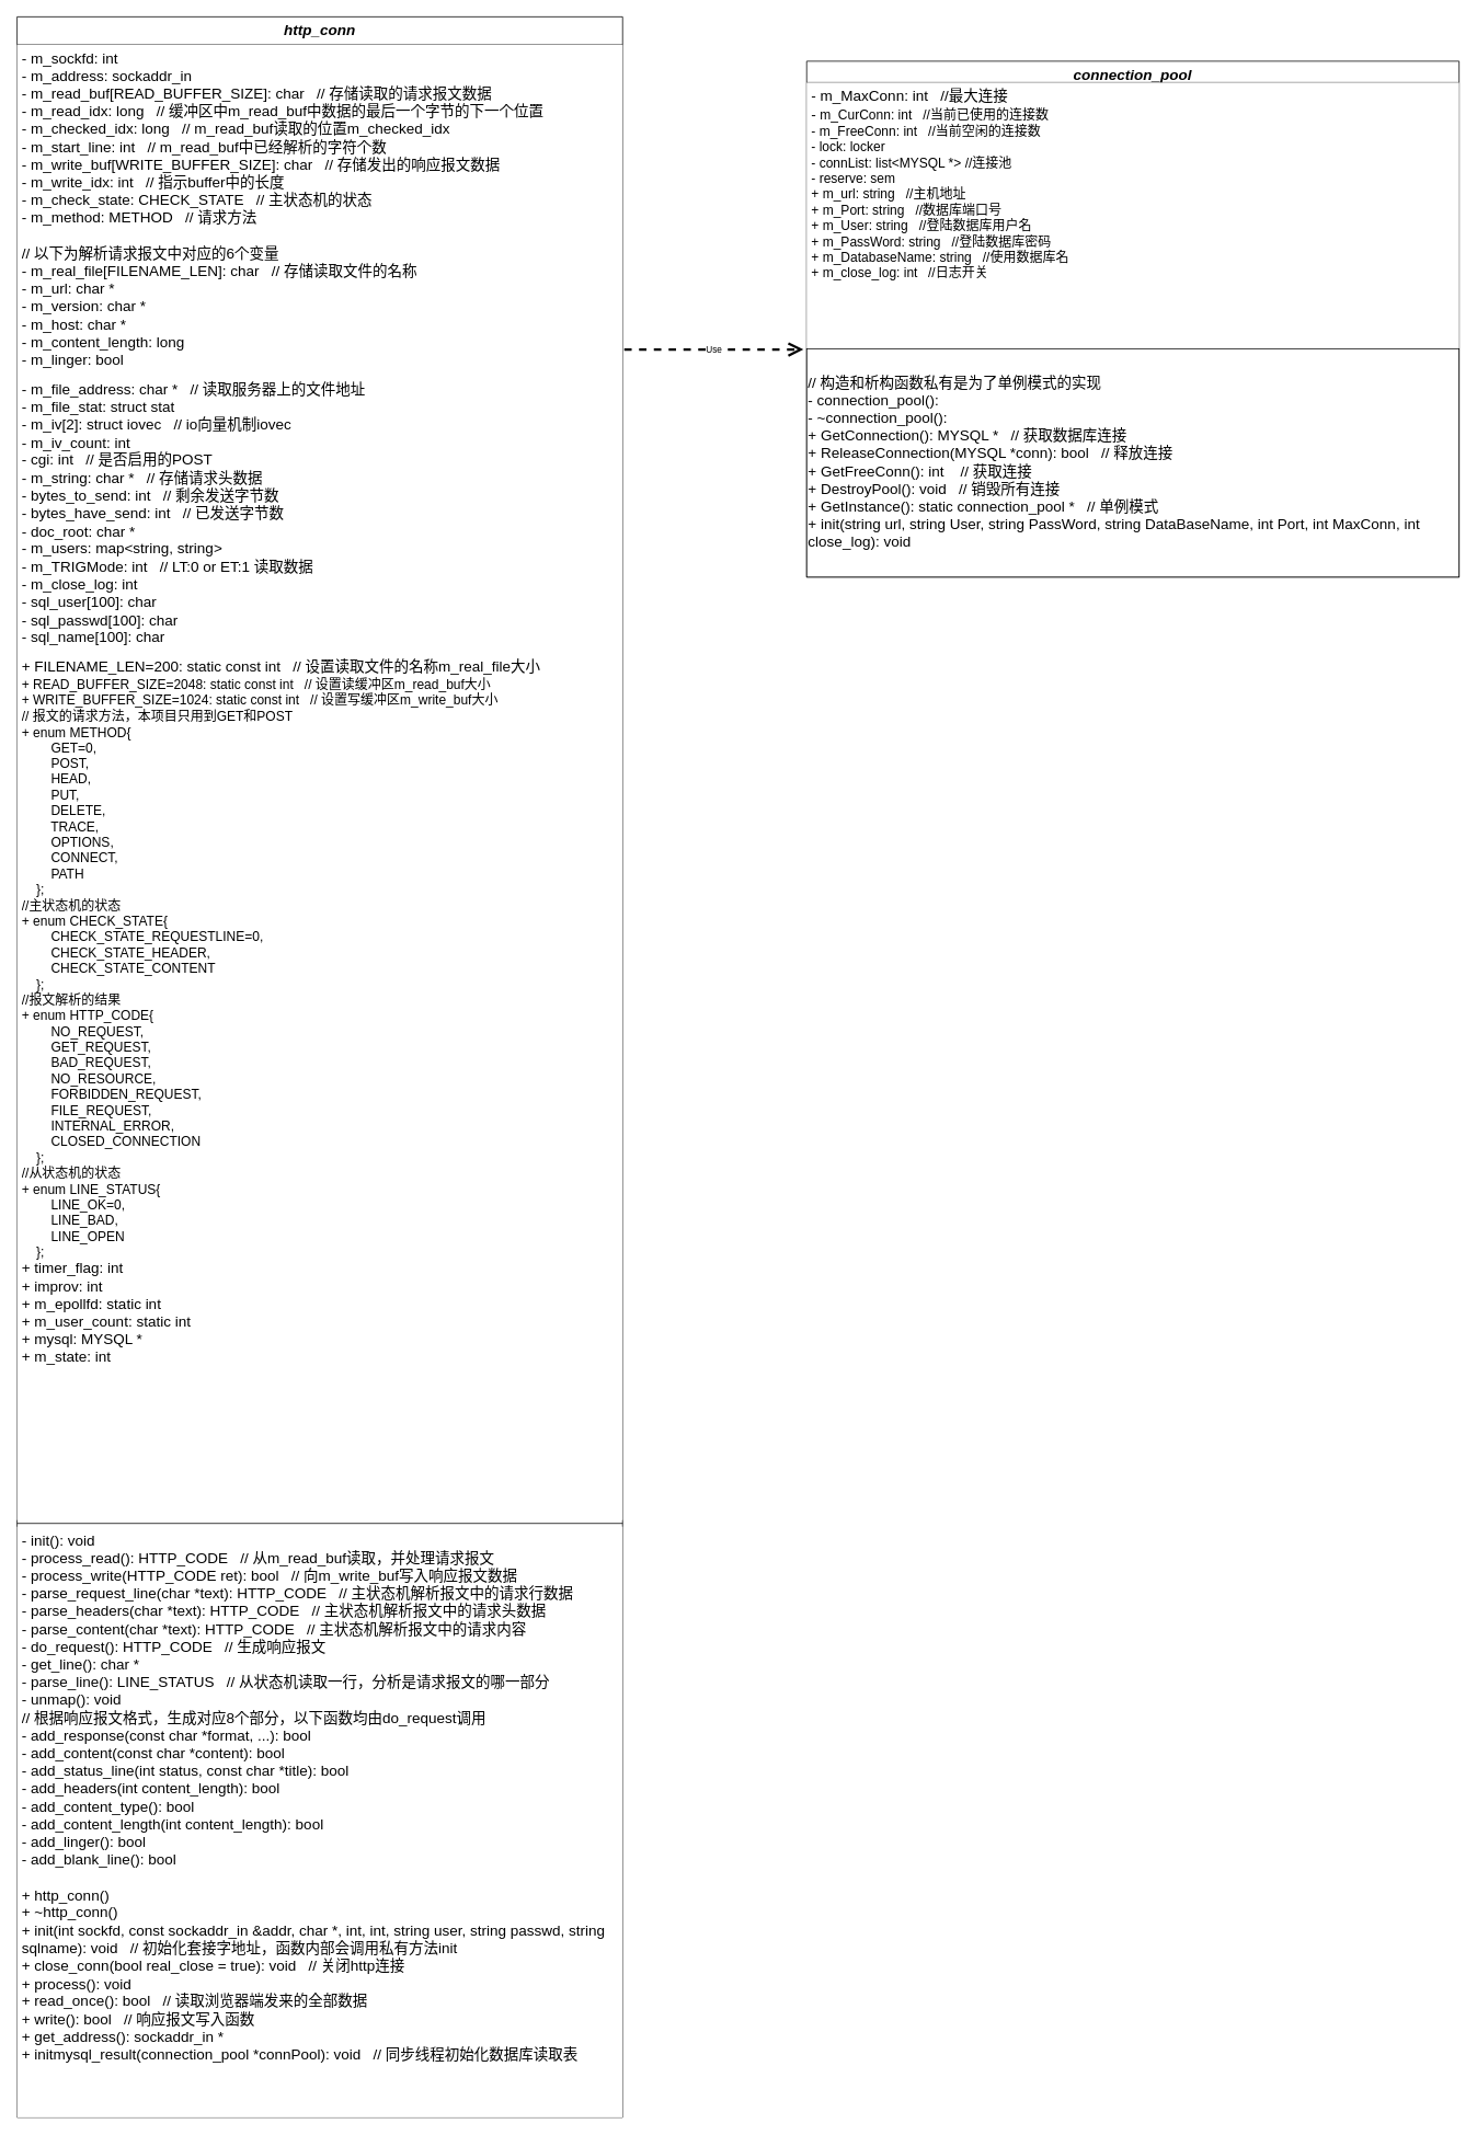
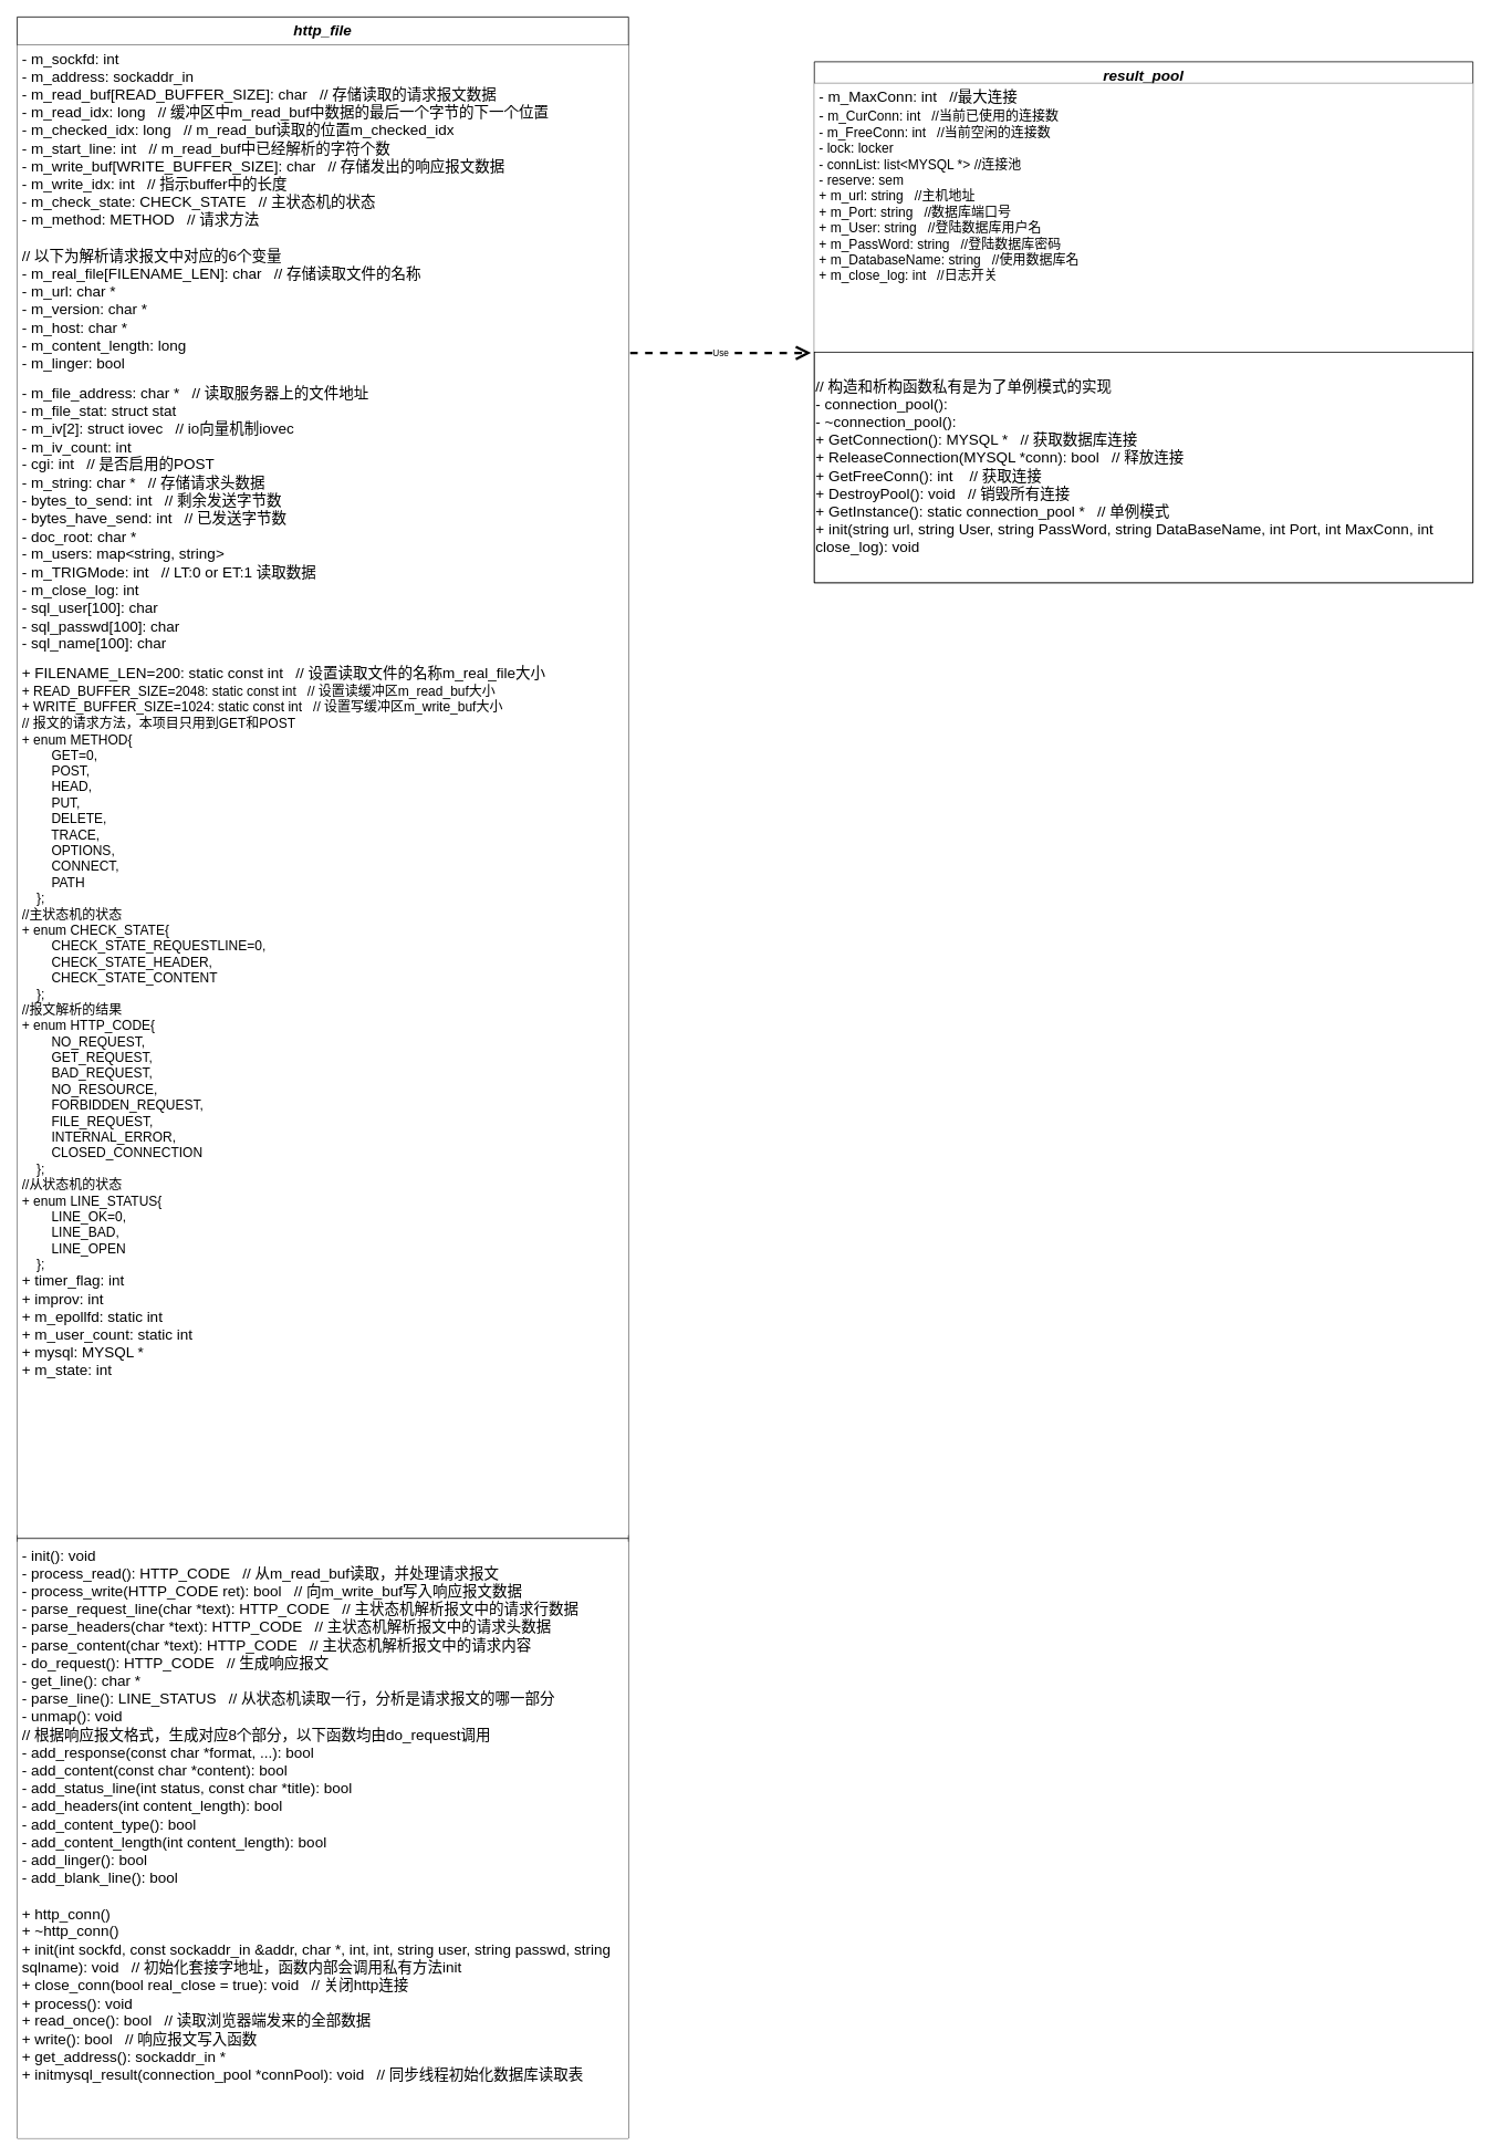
- <mxCell id="2" value="&lt;font style=&quot;font-size: 18px;&quot;&gt;&lt;i&gt;http_conn&lt;/i&gt;&lt;/font&gt;" style="swimlane;fontStyle=1;align=center;verticalAlign=top;childLayout=stackLayout;horizontal=1;startSize=34;horizontalStack=0;resizeParent=1;resizeParentMax=0;resizeLast=0;collapsible=1;marginBottom=0;whiteSpace=wrap;html=1;" parent="1" vertex="1"><mxGeometry x="20" y="20" width="737" height="2557" as="geometry" /></mxCell>
+ <mxCell id="2" value="&lt;font style=&quot;font-size: 18px;&quot;&gt;&lt;i&gt;http_file&lt;/i&gt;&lt;/font&gt;" style="swimlane;fontStyle=1;align=center;verticalAlign=top;childLayout=stackLayout;horizontal=1;startSize=34;horizontalStack=0;resizeParent=1;resizeParentMax=0;resizeLast=0;collapsible=1;marginBottom=0;whiteSpace=wrap;html=1;" parent="1" vertex="1"><mxGeometry x="20" y="20" width="737" height="2557" as="geometry" /></mxCell>
- <mxCell id="7" value="&lt;font style=&quot;font-size: 18px;&quot;&gt;&lt;i&gt;connection_pool&lt;/i&gt;&lt;/font&gt;" style="swimlane;fontStyle=1;align=center;verticalAlign=top;childLayout=stackLayout;horizontal=1;startSize=26;horizontalStack=0;resizeParent=1;resizeParentMax=0;resizeLast=0;collapsible=1;marginBottom=0;whiteSpace=wrap;html=1;" parent="6" vertex="1"><mxGeometry x="6" y="45" width="794" height="628" as="geometry" /></mxCell>
+ <mxCell id="7" value="&lt;font style=&quot;font-size: 18px;&quot;&gt;&lt;i&gt;result_pool&lt;/i&gt;&lt;/font&gt;" style="swimlane;fontStyle=1;align=center;verticalAlign=top;childLayout=stackLayout;horizontal=1;startSize=26;horizontalStack=0;resizeParent=1;resizeParentMax=0;resizeLast=0;collapsible=1;marginBottom=0;whiteSpace=wrap;html=1;" parent="6" vertex="1"><mxGeometry x="6" y="45" width="794" height="628" as="geometry" /></mxCell>
